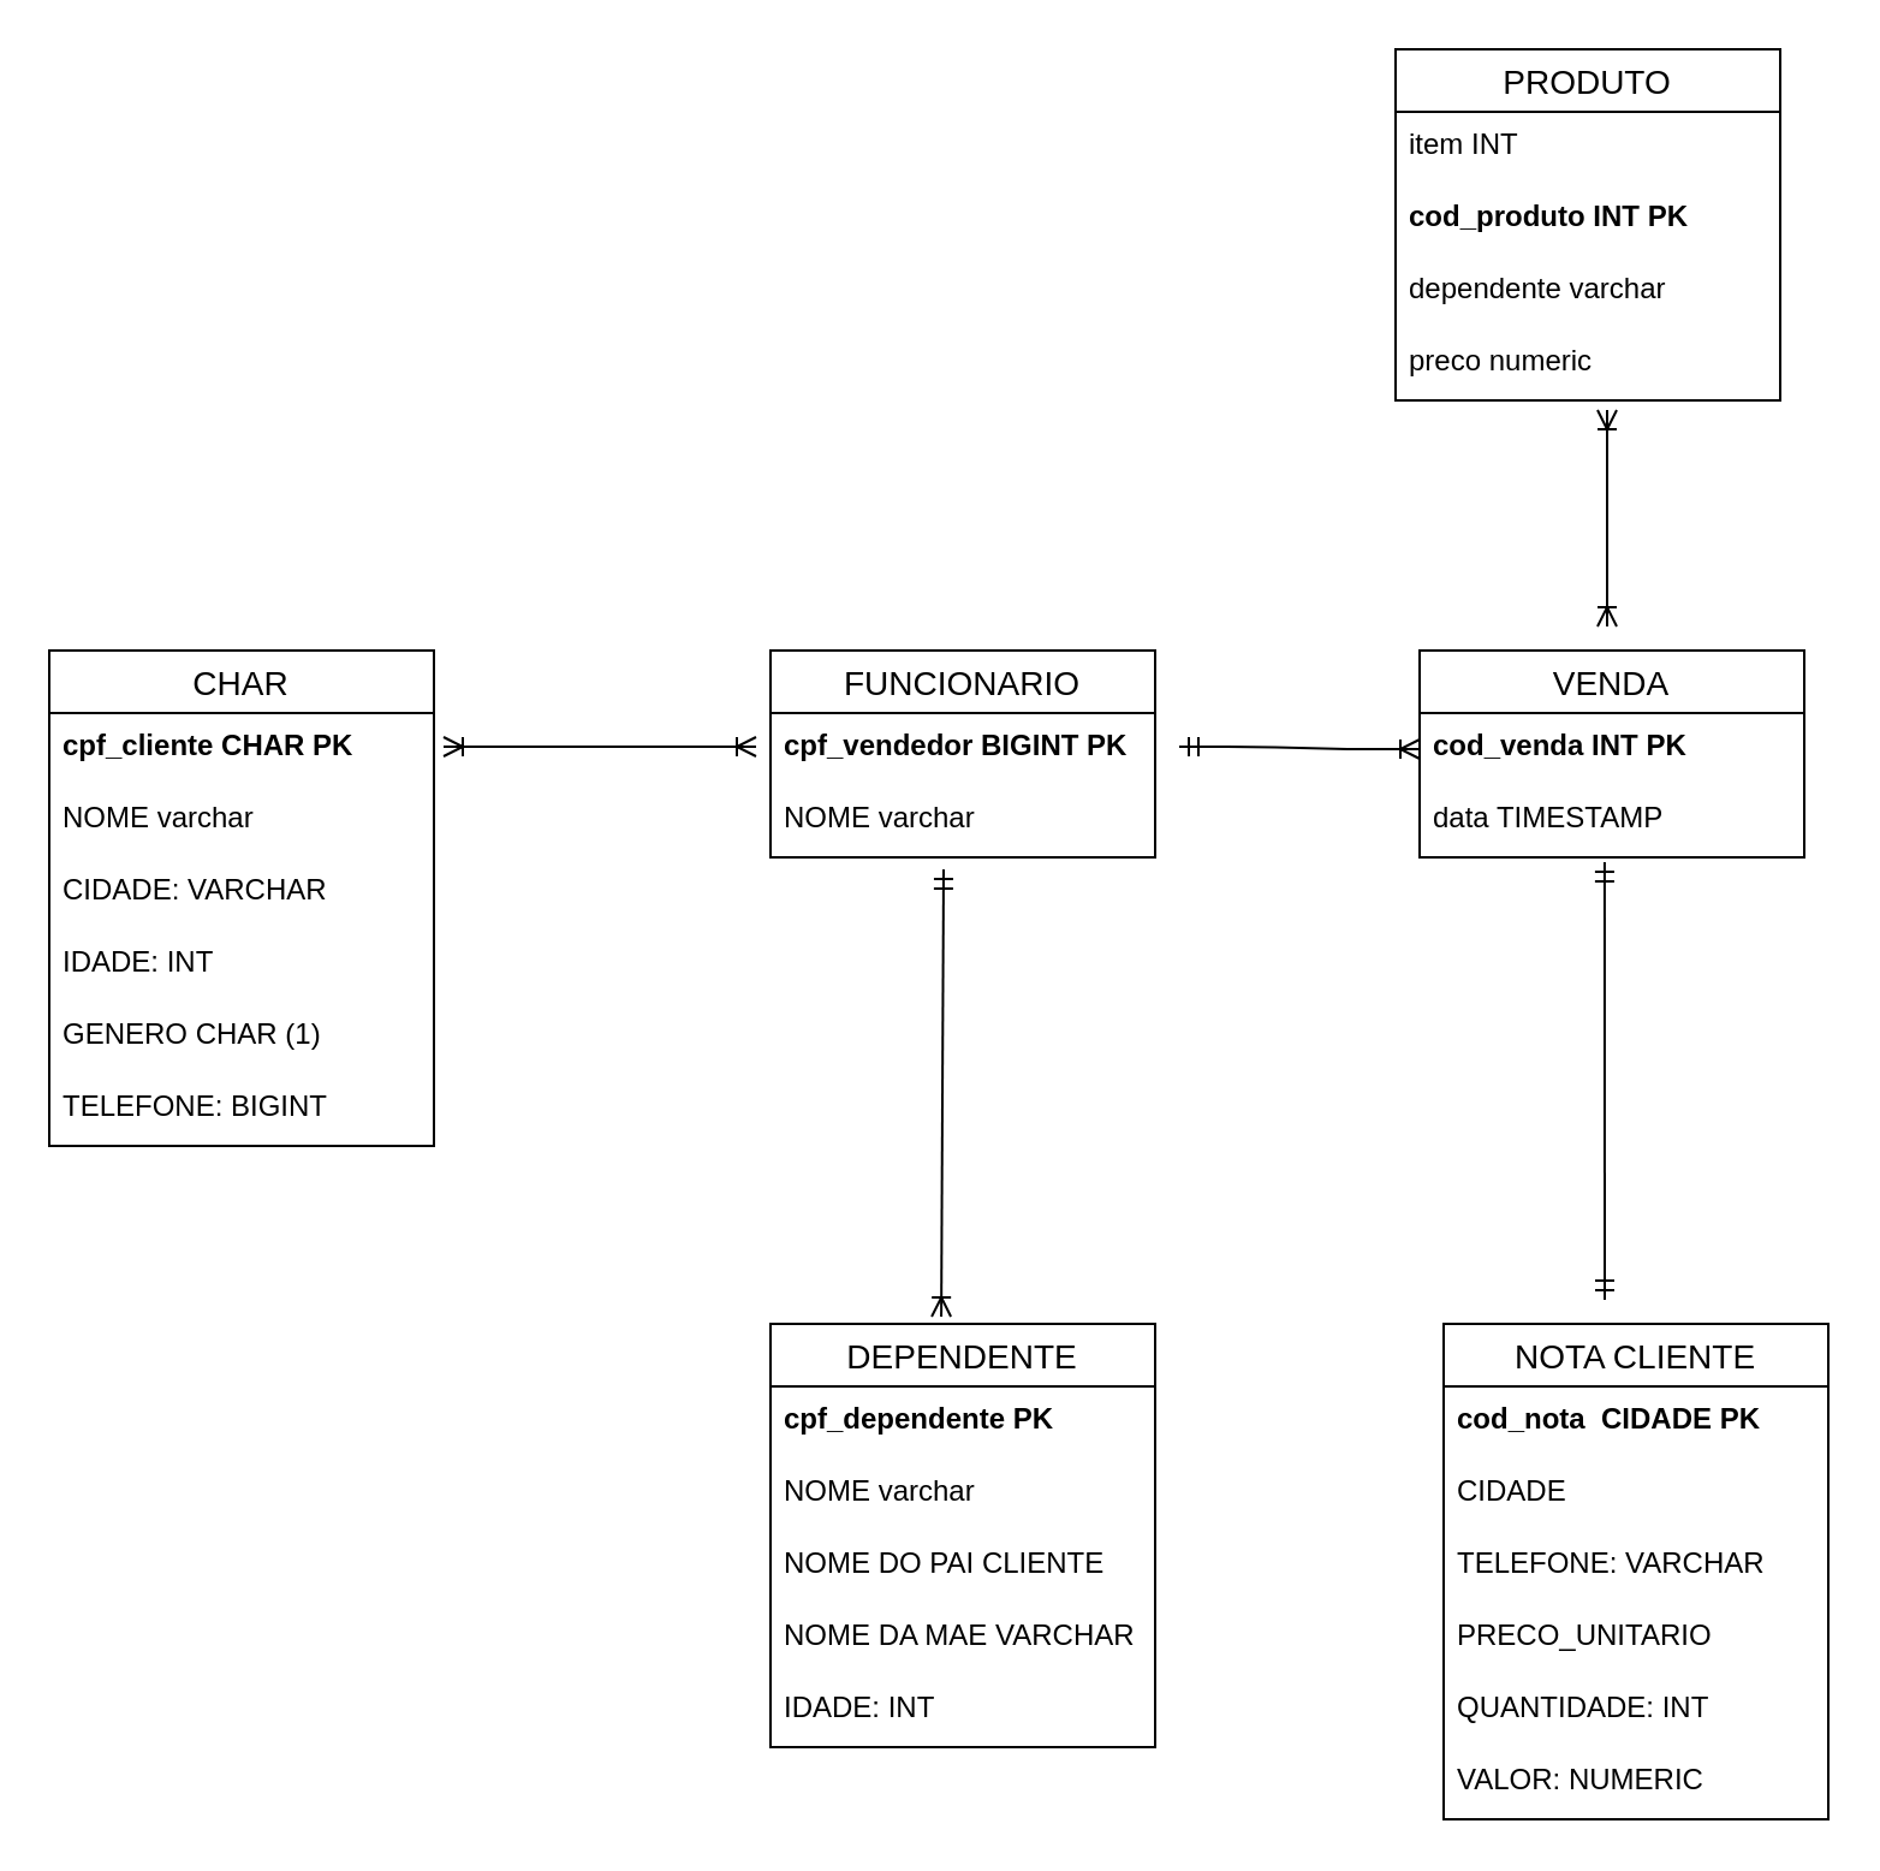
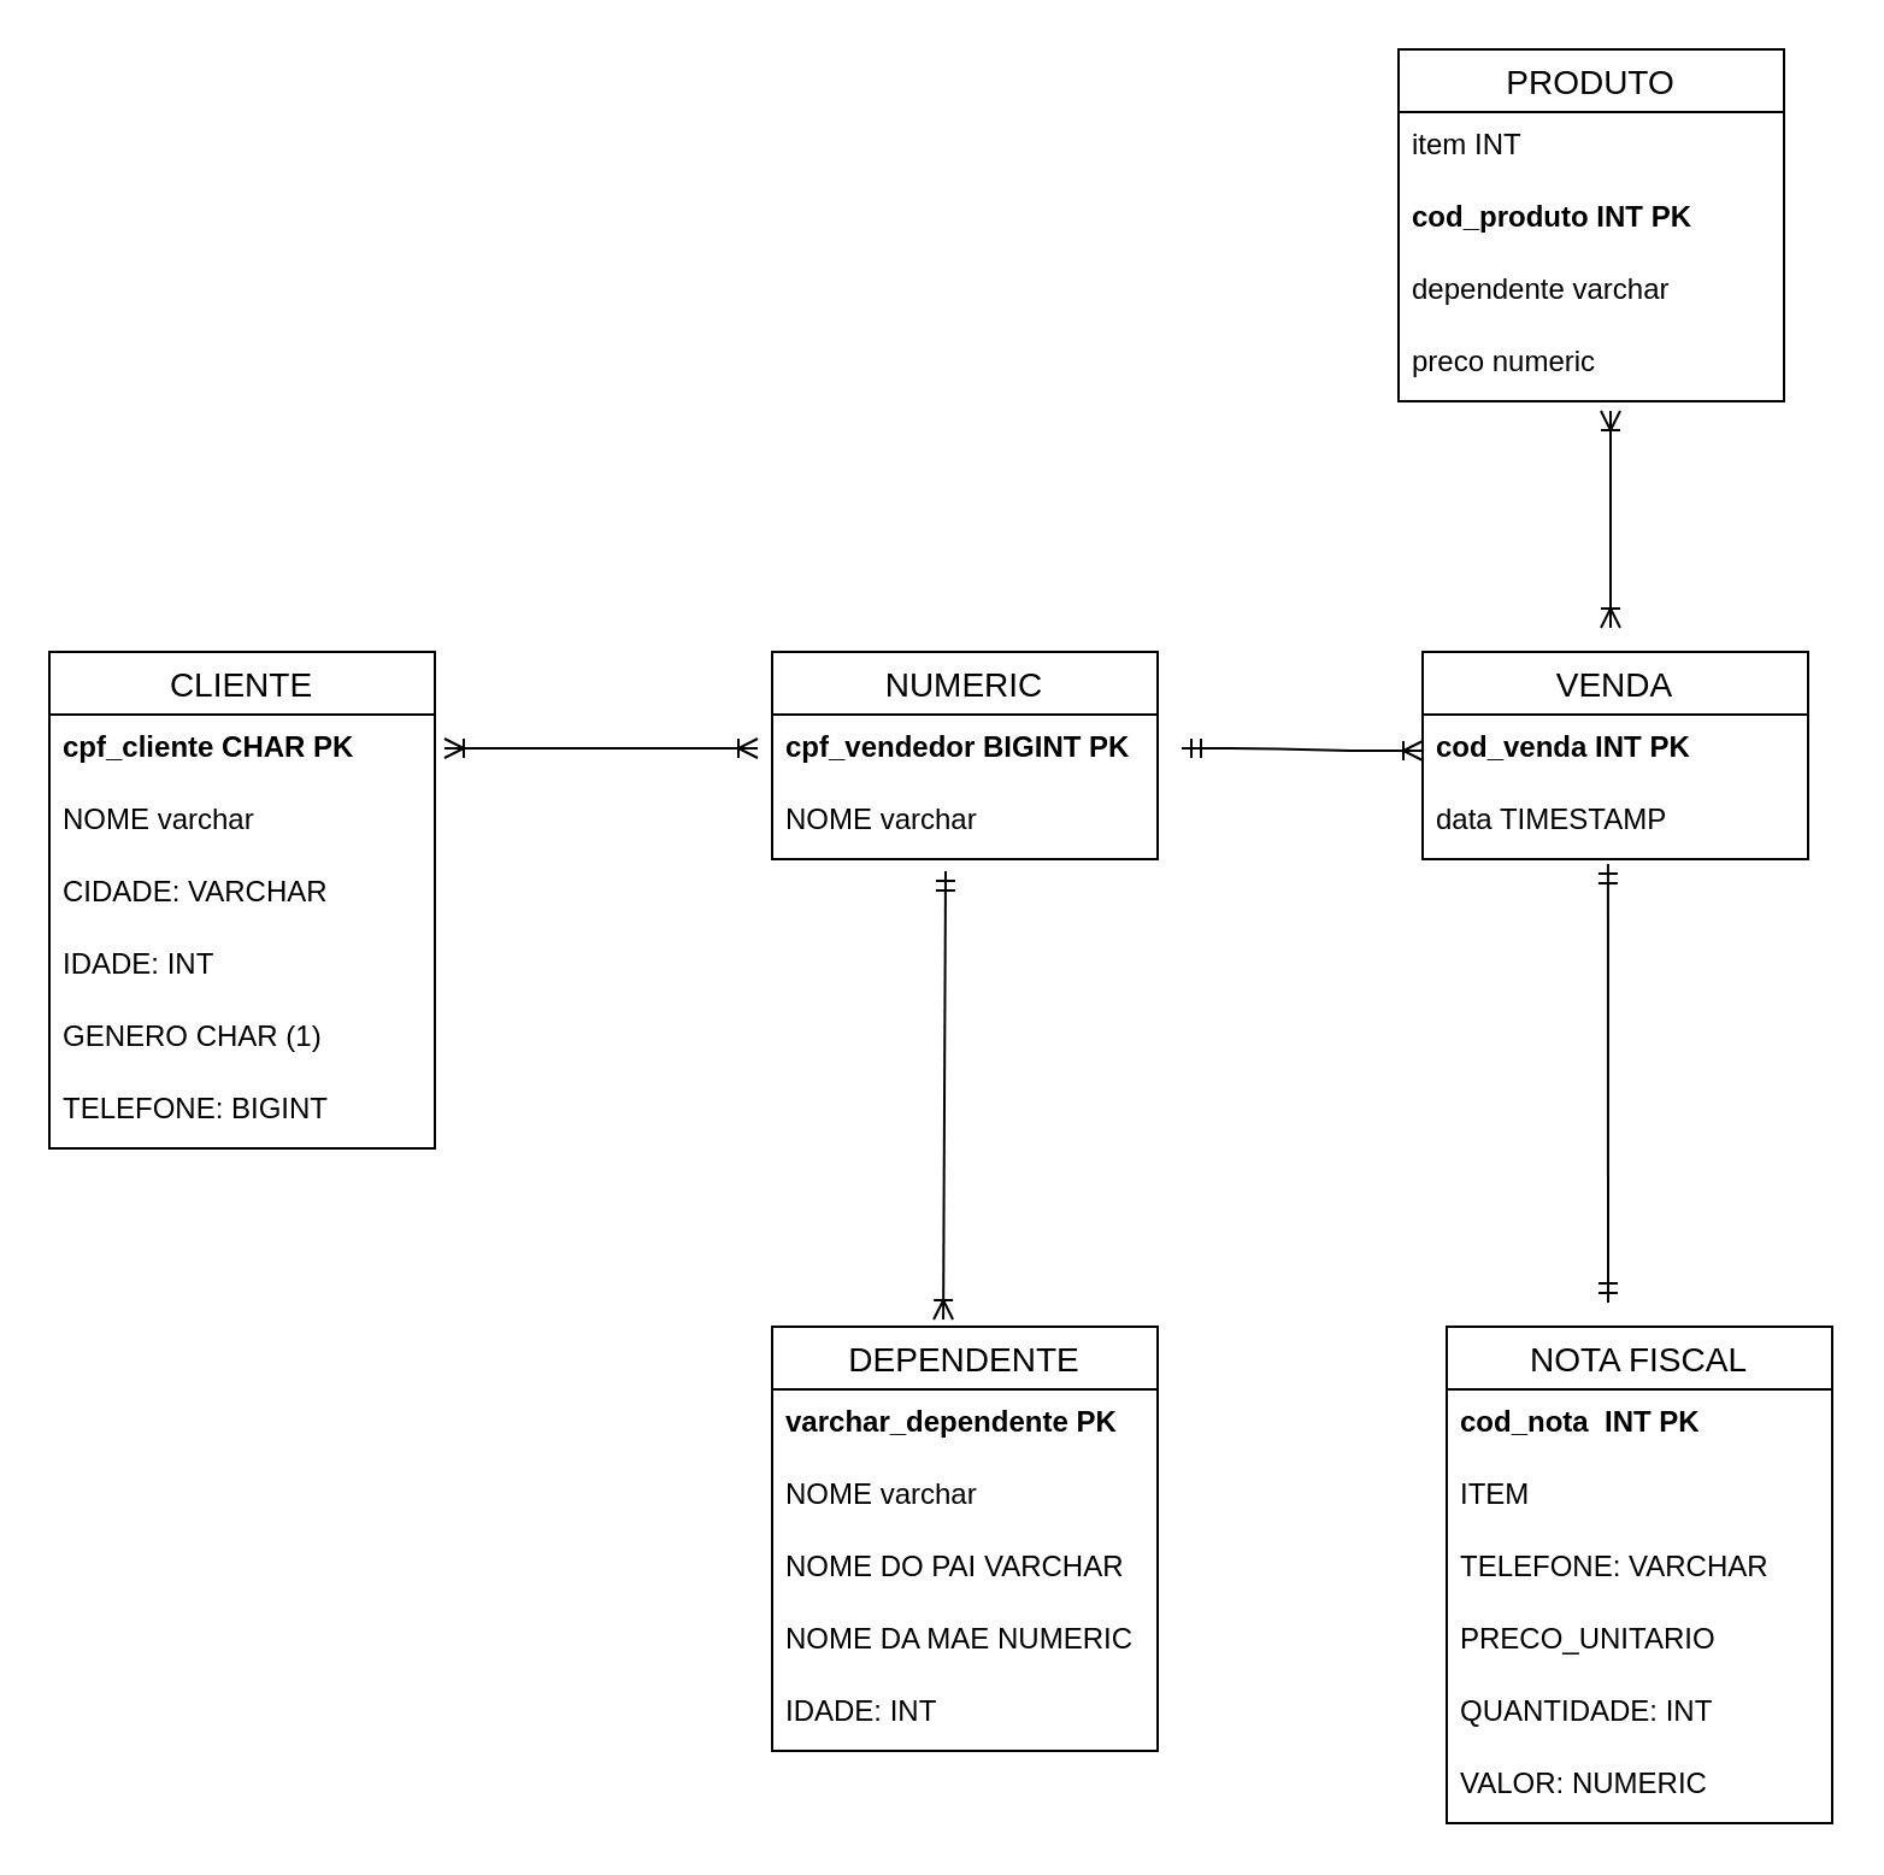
- <mxCell id="10" value="CHAR" style="swimlane;fontStyle=0;childLayout=stackLayout;horizontal=1;startSize=26;horizontalStack=0;resizeParent=1;resizeParentMax=0;resizeLast=0;collapsible=1;marginBottom=0;align=center;fontSize=14;" parent="1" vertex="1"><mxGeometry x="20" y="270" width="160" height="206" as="geometry" /></mxCell>
+ <mxCell id="10" value="CLIENTE" style="swimlane;fontStyle=0;childLayout=stackLayout;horizontal=1;startSize=26;horizontalStack=0;resizeParent=1;resizeParentMax=0;resizeLast=0;collapsible=1;marginBottom=0;align=center;fontSize=14;" parent="1" vertex="1"><mxGeometry x="20" y="270" width="160" height="206" as="geometry" /></mxCell>
- <mxCell id="7" value="FUNCIONARIO" style="swimlane;fontStyle=0;childLayout=stackLayout;horizontal=1;startSize=26;horizontalStack=0;resizeParent=1;resizeParentMax=0;resizeLast=0;collapsible=1;marginBottom=0;align=center;fontSize=14;" parent="1" vertex="1"><mxGeometry x="320" y="270" width="160" height="86" as="geometry" /></mxCell>
+ <mxCell id="7" value="NUMERIC" style="swimlane;fontStyle=0;childLayout=stackLayout;horizontal=1;startSize=26;horizontalStack=0;resizeParent=1;resizeParentMax=0;resizeLast=0;collapsible=1;marginBottom=0;align=center;fontSize=14;" parent="1" vertex="1"><mxGeometry x="320" y="270" width="160" height="86" as="geometry" /></mxCell>
- <mxCell id="30" value="NOTA CLIENTE" style="swimlane;fontStyle=0;childLayout=stackLayout;horizontal=1;startSize=26;horizontalStack=0;resizeParent=1;resizeParentMax=0;resizeLast=0;collapsible=1;marginBottom=0;align=center;fontSize=14;" vertex="1" parent="1"><mxGeometry x="600" y="550" width="160" height="206" as="geometry" /></mxCell>
+ <mxCell id="30" value="NOTA FISCAL" style="swimlane;fontStyle=0;childLayout=stackLayout;horizontal=1;startSize=26;horizontalStack=0;resizeParent=1;resizeParentMax=0;resizeLast=0;collapsible=1;marginBottom=0;align=center;fontSize=14;" vertex="1" parent="1"><mxGeometry x="600" y="550" width="160" height="206" as="geometry" /></mxCell>
- <mxCell id="24" value="cpf_dependente PK" style="text;strokeColor=none;fillColor=none;spacingLeft=4;spacingRight=4;overflow=hidden;rotatable=0;points=[[0,0.5],[1,0.5]];portConstraint=eastwest;fontSize=12;fontStyle=1" vertex="1" parent="23"><mxGeometry y="26" width="160" height="30" as="geometry" /></mxCell>
+ <mxCell id="24" value="varchar_dependente PK" style="text;strokeColor=none;fillColor=none;spacingLeft=4;spacingRight=4;overflow=hidden;rotatable=0;points=[[0,0.5],[1,0.5]];portConstraint=eastwest;fontSize=12;fontStyle=1" vertex="1" parent="23"><mxGeometry y="26" width="160" height="30" as="geometry" /></mxCell>
- <mxCell id="31" value="cod_nota  CIDADE PK" style="text;strokeColor=none;fillColor=none;spacingLeft=4;spacingRight=4;overflow=hidden;rotatable=0;points=[[0,0.5],[1,0.5]];portConstraint=eastwest;fontSize=12;fontStyle=1" vertex="1" parent="30"><mxGeometry y="26" width="160" height="30" as="geometry" /></mxCell>
+ <mxCell id="31" value="cod_nota  INT PK" style="text;strokeColor=none;fillColor=none;spacingLeft=4;spacingRight=4;overflow=hidden;rotatable=0;points=[[0,0.5],[1,0.5]];portConstraint=eastwest;fontSize=12;fontStyle=1" vertex="1" parent="30"><mxGeometry y="26" width="160" height="30" as="geometry" /></mxCell>
- <mxCell id="32" value="CIDADE" style="text;strokeColor=none;fillColor=none;spacingLeft=4;spacingRight=4;overflow=hidden;rotatable=0;points=[[0,0.5],[1,0.5]];portConstraint=eastwest;fontSize=12;fontStyle=0" vertex="1" parent="30"><mxGeometry y="56" width="160" height="30" as="geometry" /></mxCell>
+ <mxCell id="32" value="ITEM" style="text;strokeColor=none;fillColor=none;spacingLeft=4;spacingRight=4;overflow=hidden;rotatable=0;points=[[0,0.5],[1,0.5]];portConstraint=eastwest;fontSize=12;fontStyle=0" vertex="1" parent="30"><mxGeometry y="56" width="160" height="30" as="geometry" /></mxCell>
- <mxCell id="26" value="NOME DO PAI CLIENTE" style="text;strokeColor=none;fillColor=none;spacingLeft=4;spacingRight=4;overflow=hidden;rotatable=0;points=[[0,0.5],[1,0.5]];portConstraint=eastwest;fontSize=12;fontStyle=0" vertex="1" parent="23"><mxGeometry y="86" width="160" height="30" as="geometry" /></mxCell>
+ <mxCell id="26" value="NOME DO PAI VARCHAR" style="text;strokeColor=none;fillColor=none;spacingLeft=4;spacingRight=4;overflow=hidden;rotatable=0;points=[[0,0.5],[1,0.5]];portConstraint=eastwest;fontSize=12;fontStyle=0" vertex="1" parent="23"><mxGeometry y="86" width="160" height="30" as="geometry" /></mxCell>
- <mxCell id="27" value="NOME DA MAE VARCHAR" style="text;strokeColor=none;fillColor=none;spacingLeft=4;spacingRight=4;overflow=hidden;rotatable=0;points=[[0,0.5],[1,0.5]];portConstraint=eastwest;fontSize=12;fontStyle=0" vertex="1" parent="23"><mxGeometry y="116" width="160" height="30" as="geometry" /></mxCell>
+ <mxCell id="27" value="NOME DA MAE NUMERIC" style="text;strokeColor=none;fillColor=none;spacingLeft=4;spacingRight=4;overflow=hidden;rotatable=0;points=[[0,0.5],[1,0.5]];portConstraint=eastwest;fontSize=12;fontStyle=0" vertex="1" parent="23"><mxGeometry y="116" width="160" height="30" as="geometry" /></mxCell>
